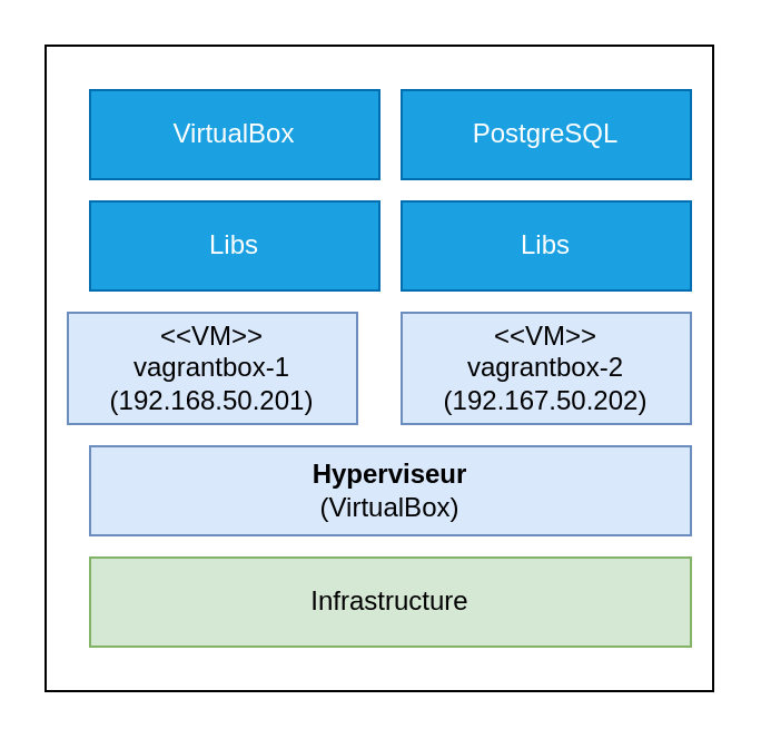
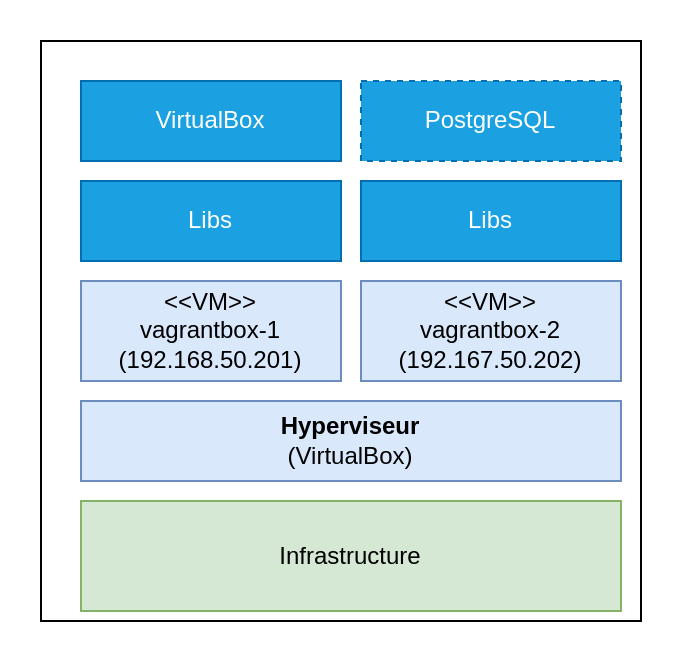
- <mxCell id="8" value="PostgreSQL" style="rounded=0;whiteSpace=wrap;html=1;fillColor=#1ba1e2;strokeColor=#006EAF;fontColor=#ffffff;" parent="1" vertex="1"><mxGeometry x="180" y="40" width="130" height="40" as="geometry" /></mxCell>
+ <mxCell id="8" value="PostgreSQL" style="rounded=0;whiteSpace=wrap;html=1;fillColor=#1ba1e2;strokeColor=#006EAF;fontColor=#ffffff;dashed=1;" parent="1" vertex="1"><mxGeometry x="180" y="40" width="130" height="40" as="geometry" /></mxCell>
- <mxCell id="3" value="&amp;lt;&amp;lt;VM&amp;gt;&amp;gt;&lt;br&gt;vagrantbox-1&lt;br&gt;(192.168.50.201)" style="rounded=0;whiteSpace=wrap;html=1;fillColor=#dae8fc;strokeColor=#6c8ebf;" parent="1" vertex="1"><mxGeometry x="30" y="140" width="130" height="50" as="geometry" /></mxCell>
+ <mxCell id="3" value="&amp;lt;&amp;lt;VM&amp;gt;&amp;gt;&lt;br&gt;vagrantbox-1&lt;br&gt;(192.168.50.201)" style="rounded=0;whiteSpace=wrap;html=1;fillColor=#dae8fc;strokeColor=#6c8ebf;" parent="1" vertex="1"><mxGeometry x="40" y="140" width="130" height="50" as="geometry" /></mxCell>
- <mxCell id="6" value="Infrastructure" style="rounded=0;whiteSpace=wrap;html=1;fillColor=#d5e8d4;strokeColor=#82b366;" parent="1" vertex="1"><mxGeometry x="40" y="250" width="270" height="40" as="geometry" /></mxCell>
+ <mxCell id="6" value="Infrastructure" style="rounded=0;whiteSpace=wrap;html=1;fillColor=#d5e8d4;strokeColor=#82b366;" parent="1" vertex="1"><mxGeometry x="40" y="250" width="270" height="55" as="geometry" /></mxCell>
